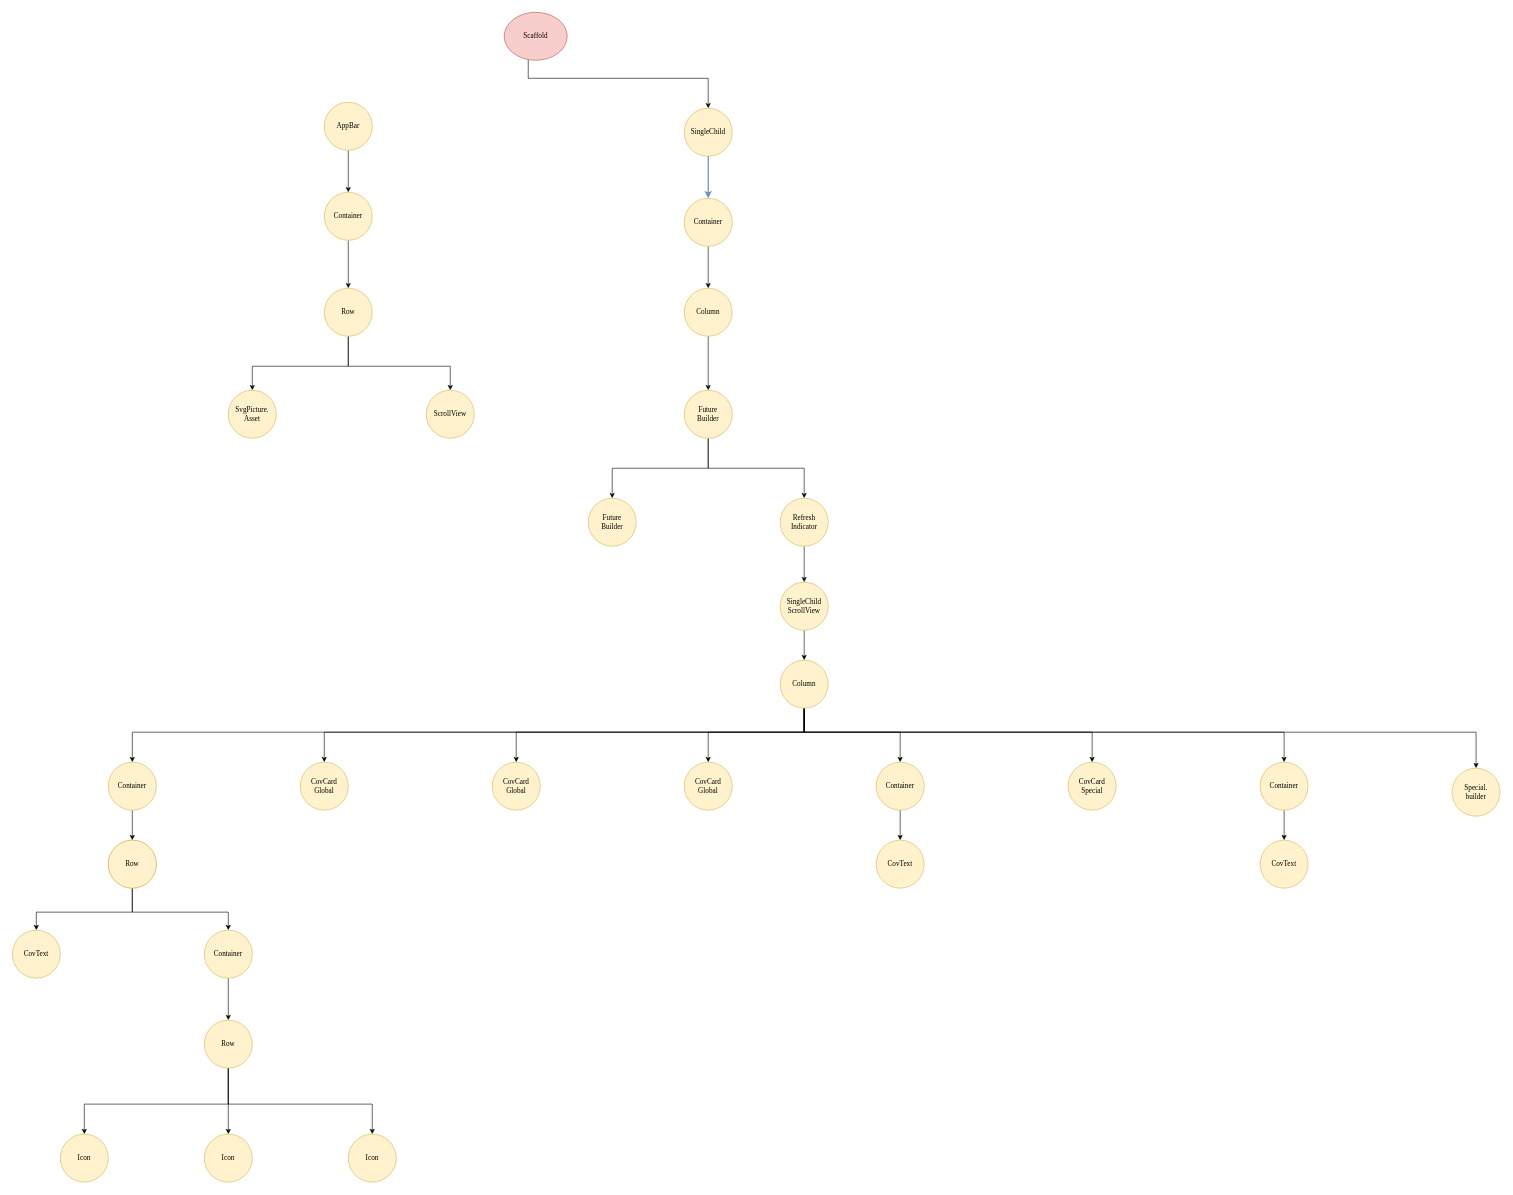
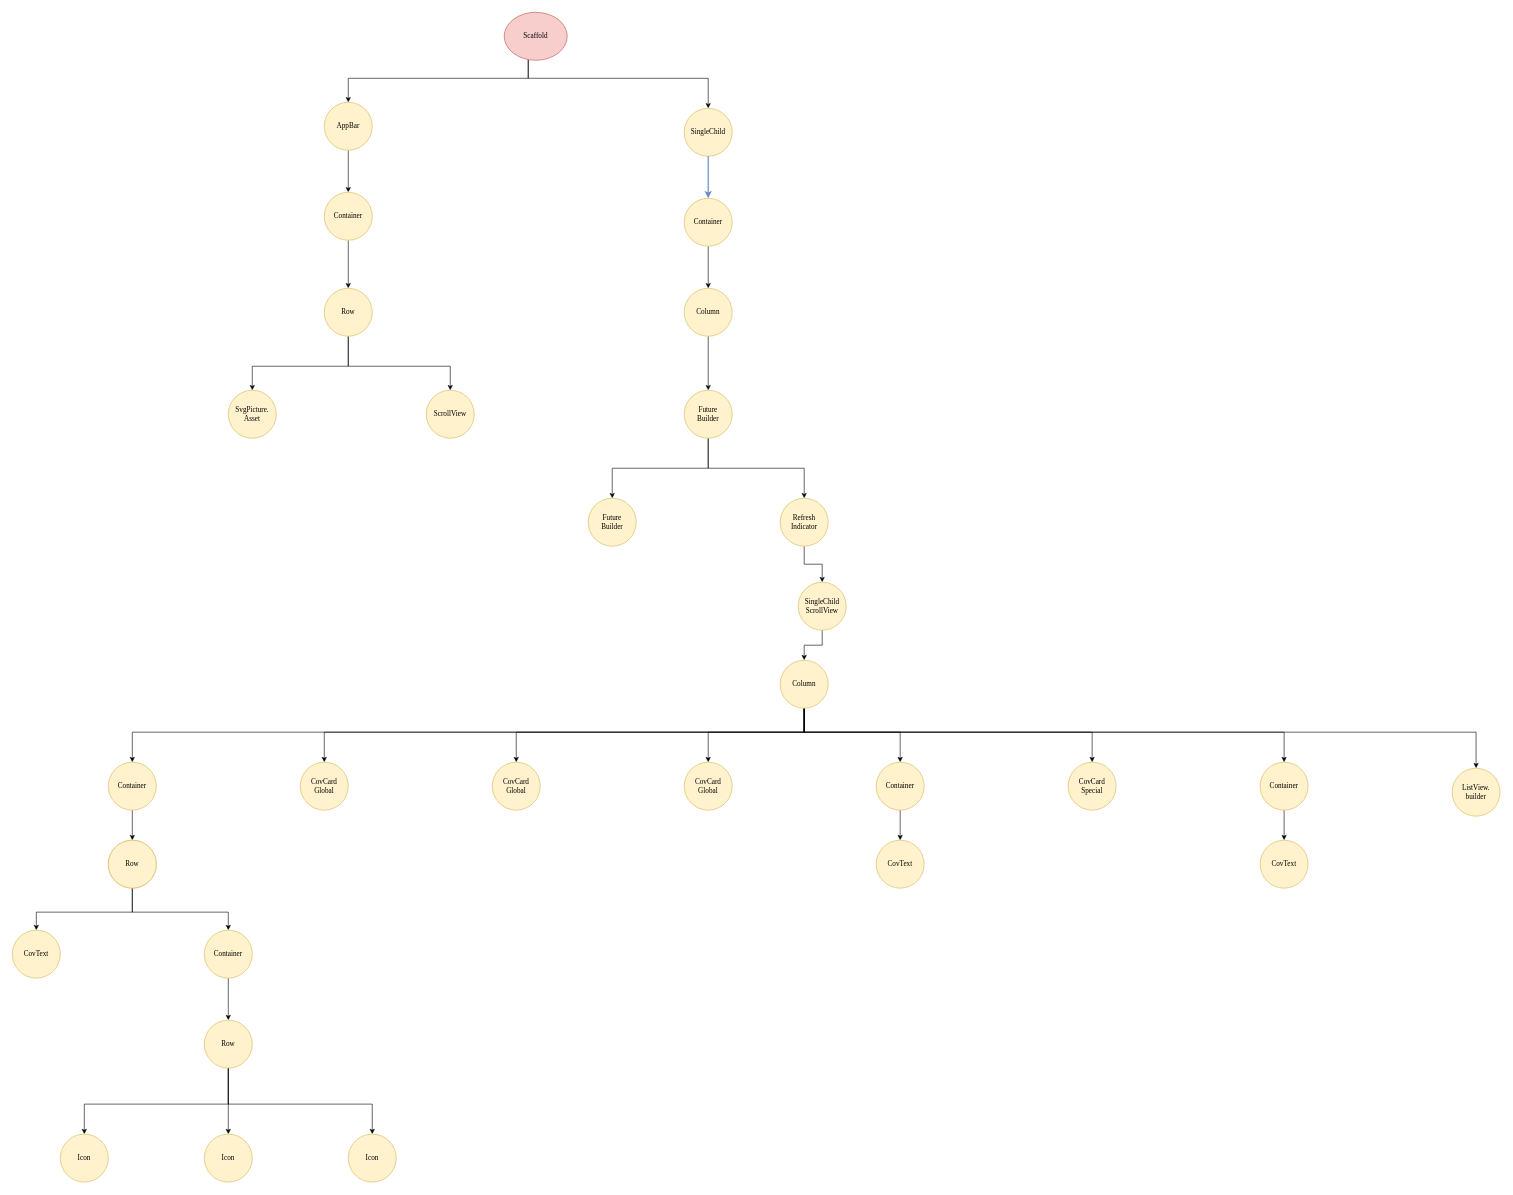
+ <mxCell id="2" style="edgeStyle=orthogonalEdgeStyle;rounded=0;orthogonalLoop=1;jettySize=auto;html=1;" parent="1" source="4" target="56" edge="1"><mxGeometry relative="1" as="geometry"><Array as="points"><mxPoint x="880" y="130" /><mxPoint x="580" y="130" /></Array></mxGeometry></mxCell>
- <mxCell id="17" value="&lt;div&gt;SingleChild&lt;/div&gt;&lt;div&gt;ScrollView&lt;br&gt;&lt;/div&gt;" style="ellipse;whiteSpace=wrap;html=1;aspect=fixed;fontFamily=Verdana;fillColor=#fff2cc;strokeColor=#d6b656;" parent="1" vertex="1"><mxGeometry x="1300" y="970" width="80" height="80" as="geometry" /></mxCell>
+ <mxCell id="17" value="&lt;div&gt;SingleChild&lt;/div&gt;&lt;div&gt;ScrollView&lt;br&gt;&lt;/div&gt;" style="ellipse;whiteSpace=wrap;html=1;aspect=fixed;fontFamily=Verdana;fillColor=#fff2cc;strokeColor=#d6b656;" parent="1" vertex="1"><mxGeometry x="1330" y="970" width="80" height="80" as="geometry" /></mxCell>
- <mxCell id="37" value="&lt;div&gt;Special.&lt;/div&gt;&lt;div&gt;builder&lt;br&gt;&lt;/div&gt;" style="ellipse;whiteSpace=wrap;html=1;aspect=fixed;fontFamily=Verdana;fillColor=#fff2cc;strokeColor=#d6b656;" parent="1" vertex="1"><mxGeometry x="2420" y="1280" width="80" height="80" as="geometry" /></mxCell>
+ <mxCell id="37" value="&lt;div&gt;ListView.&lt;/div&gt;&lt;div&gt;builder&lt;br&gt;&lt;/div&gt;" style="ellipse;whiteSpace=wrap;html=1;aspect=fixed;fontFamily=Verdana;fillColor=#fff2cc;strokeColor=#d6b656;" parent="1" vertex="1"><mxGeometry x="2420" y="1280" width="80" height="80" as="geometry" /></mxCell>
